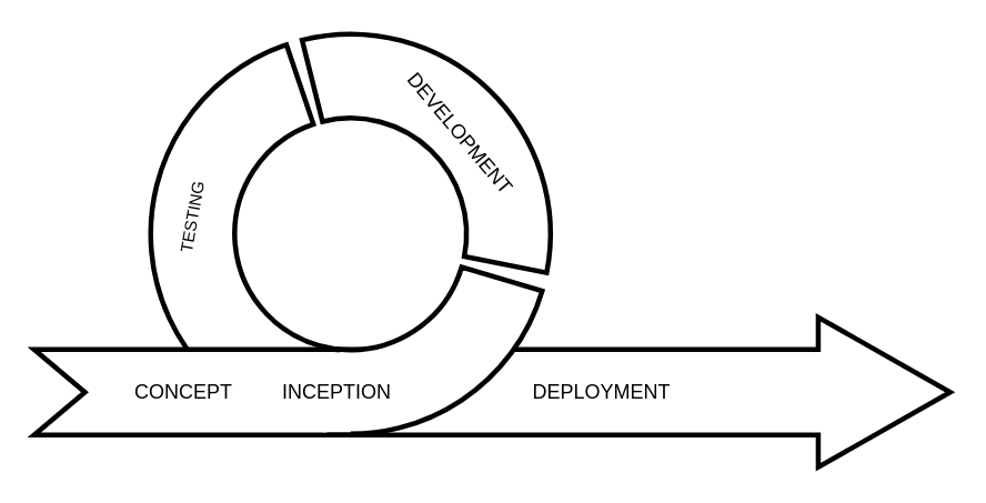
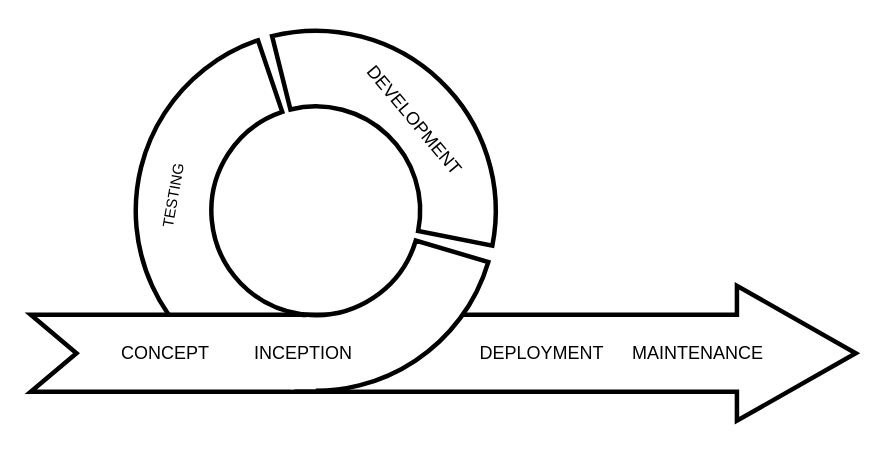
+ <mxCell id="10" value="&lt;font style=&quot;font-size: 12px;&quot;&gt;MAINTENANCE&lt;/font&gt;" style="text;html=1;strokeColor=none;fillColor=none;align=center;verticalAlign=middle;whiteSpace=wrap;rounded=0;strokeWidth=3;" parent="1" vertex="1"><mxGeometry x="420" y="220" width="90" height="30" as="geometry" /></mxCell>
